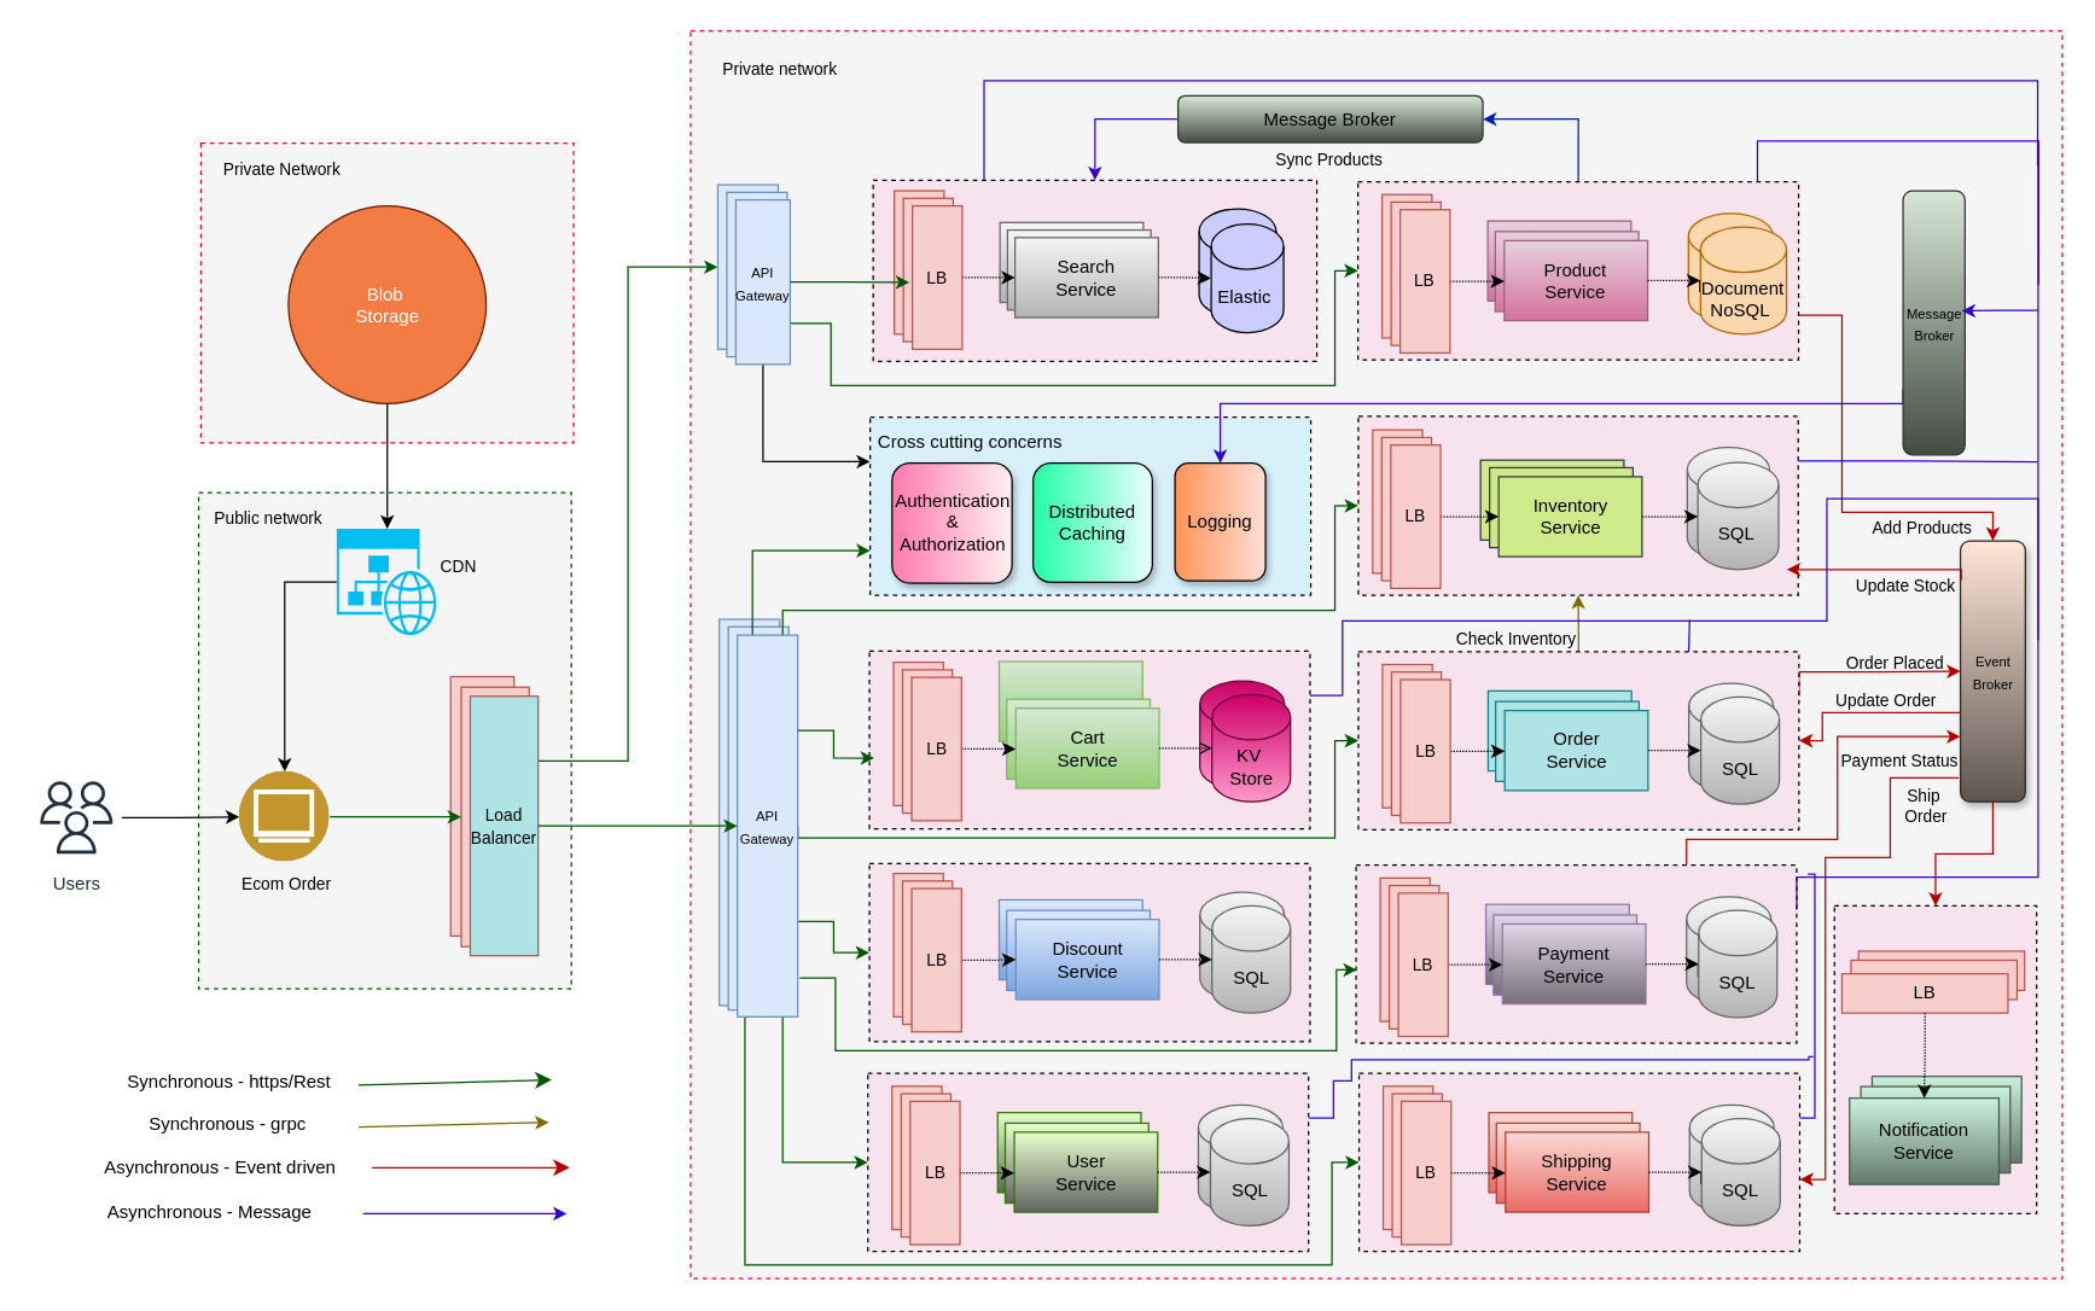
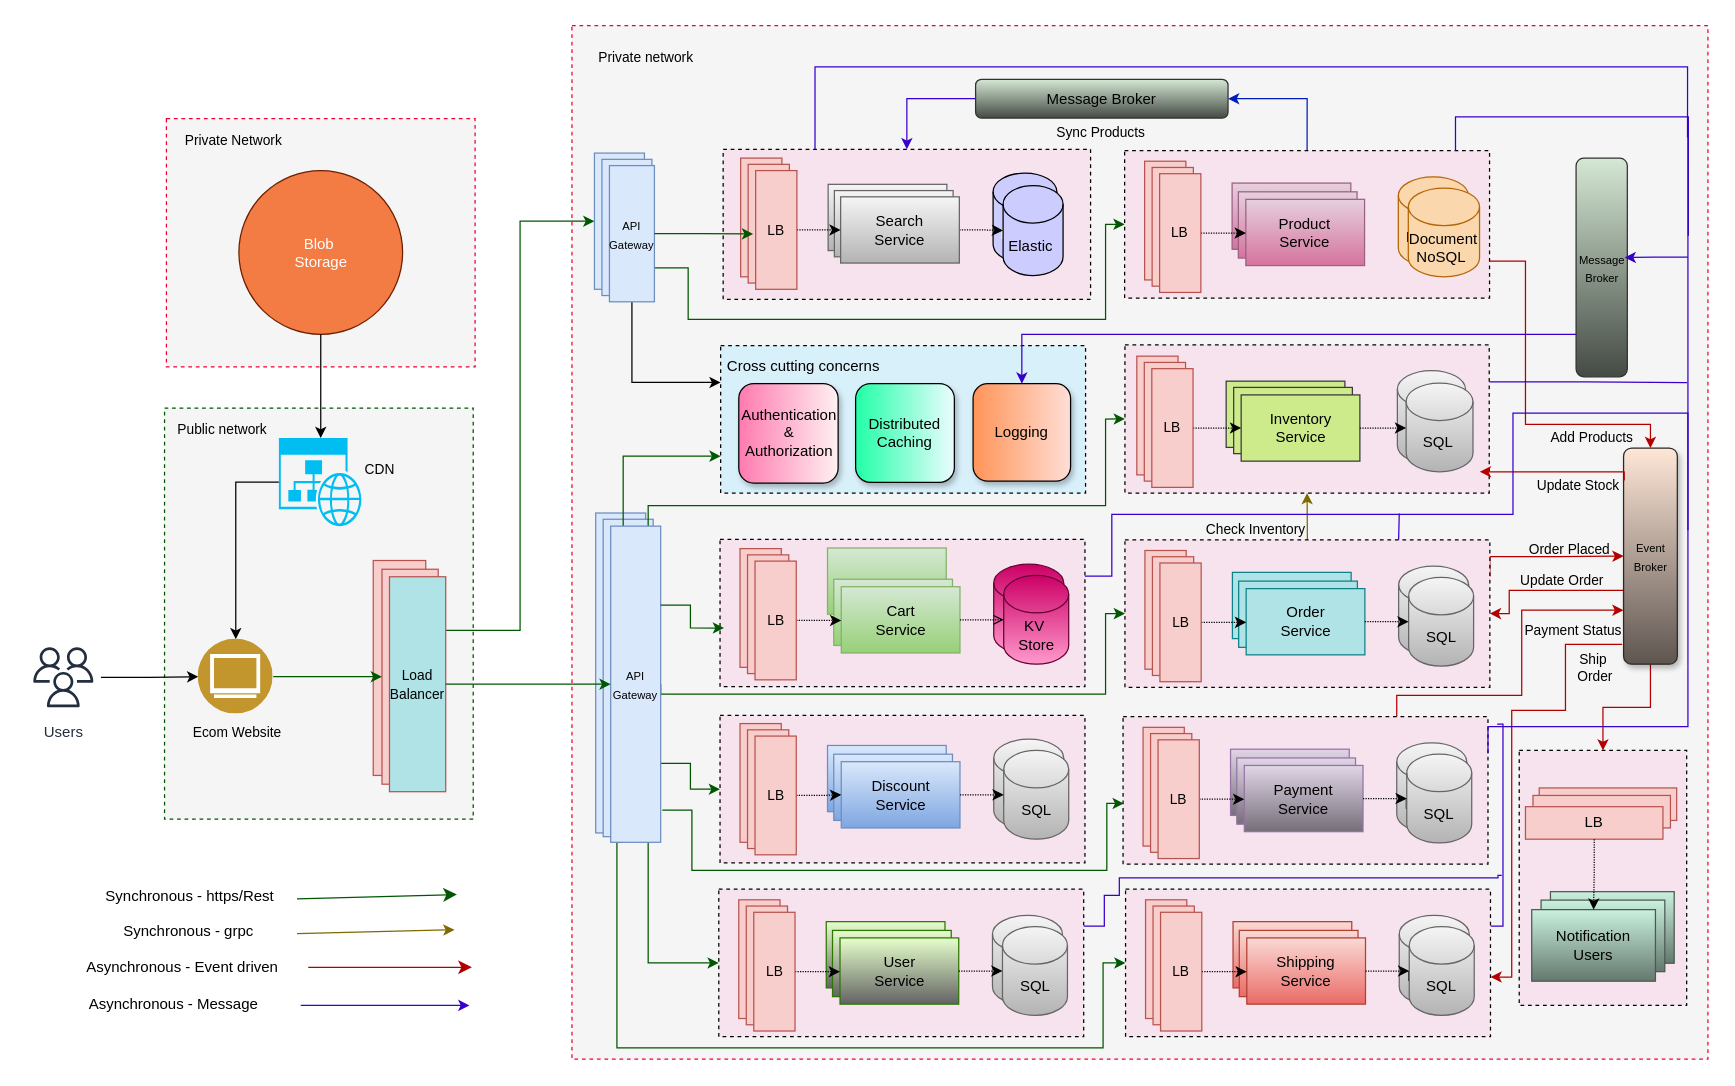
- <mxCell id="152" style="edgeStyle=orthogonalEdgeStyle;rounded=0;orthogonalLoop=1;jettySize=auto;html=1;exitX=1;exitY=0.5;exitDx=0;exitDy=0;entryX=0;entryY=0.5;entryDx=0;entryDy=0;entryPerimeter=0;dashed=1;dashPattern=1 1;" edge="1" parent="1" source="146" target="147"><mxGeometry relative="1" as="geometry" /></mxCell>
- <mxCell id="157" value="Logging" style="whiteSpace=wrap;html=1;aspect=fixed;rounded=1;glass=0;shadow=1;fillColor=#FFDED6;gradientColor=#FF9457;gradientDirection=west;" vertex="1" parent="1"><mxGeometry x="778" y="306.5" width="60" height="78" as="geometry" /></mxCell>
+ <mxCell id="157" value="Logging" style="whiteSpace=wrap;html=1;aspect=fixed;rounded=1;glass=0;shadow=1;fillColor=#FFDED6;gradientColor=#FF9457;gradientDirection=west;" vertex="1" parent="1"><mxGeometry x="778" y="306.5" width="78" height="78" as="geometry" /></mxCell>
- <mxCell id="191" value="&lt;font style=&quot;font-size: 11px;&quot;&gt;Ecom Order&lt;/font&gt;" style="text;html=1;align=center;verticalAlign=middle;resizable=0;points=[];autosize=1;strokeColor=none;fillColor=none;fontSize=16;rounded=0;" vertex="1" parent="1"><mxGeometry x="144.5" y="568" width="89" height="31" as="geometry" /></mxCell>
+ <mxCell id="191" value="&lt;font style=&quot;font-size: 11px;&quot;&gt;Ecom Website&lt;/font&gt;" style="text;html=1;align=center;verticalAlign=middle;resizable=0;points=[];autosize=1;strokeColor=none;fillColor=none;fontSize=16;rounded=0;" vertex="1" parent="1"><mxGeometry x="144.5" y="568" width="89" height="31" as="geometry" /></mxCell>
- <mxCell id="165" value="Notification&lt;div&gt;Service&lt;/div&gt;" style="rounded=0;whiteSpace=wrap;html=1;fillColor=#CAF1DE;strokeColor=#4B5952;fontColor=#000000;gradientColor=#64786E;gradientDirection=south;" vertex="1" parent="1"><mxGeometry x="1225" y="727.38" width="99" height="57.25" as="geometry" /></mxCell>
+ <mxCell id="165" value="Notification&lt;div&gt;Users&lt;/div&gt;" style="rounded=0;whiteSpace=wrap;html=1;fillColor=#CAF1DE;strokeColor=#4B5952;fontColor=#000000;gradientColor=#64786E;gradientDirection=south;" vertex="1" parent="1"><mxGeometry x="1225" y="727.38" width="99" height="57.25" as="geometry" /></mxCell>
